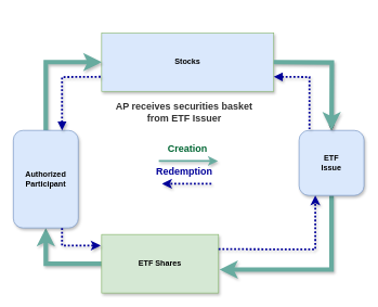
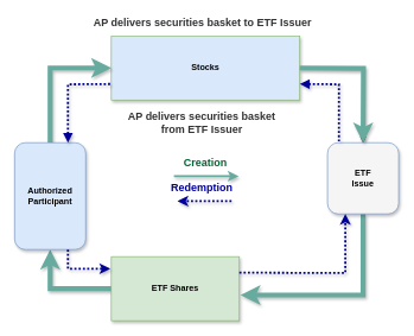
+ <mxCell id="20" value="&lt;font&gt;AP delivers securities basket to ETF Issuer&lt;/font&gt;" style="text;html=1;align=center;verticalAlign=middle;resizable=0;points=[];autosize=1;fontSize=15;fontColor=#333333;fontStyle=1;shadow=1;" parent="1" vertex="1"><mxGeometry x="124" y="20" width="320" height="20" as="geometry" /></mxCell>
- <mxCell id="19" value="&lt;font&gt;AP receives securities basket&amp;nbsp;&lt;br&gt;&amp;nbsp;from ETF Issuer&amp;nbsp;&amp;nbsp;&lt;/font&gt;" style="text;html=1;align=center;verticalAlign=middle;resizable=0;points=[];autosize=1;fontSize=15;fontColor=#333333;fontStyle=1;shadow=1;" parent="1" vertex="1"><mxGeometry x="152" y="152" width="265" height="40" as="geometry" /></mxCell>
+ <mxCell id="19" value="&lt;font&gt;AP delivers securities basket&amp;nbsp;&lt;br&gt;&amp;nbsp;from ETF Issuer&amp;nbsp;&amp;nbsp;&lt;/font&gt;" style="text;html=1;align=center;verticalAlign=middle;resizable=0;points=[];autosize=1;fontSize=15;fontColor=#333333;fontStyle=1;shadow=1;" parent="1" vertex="1"><mxGeometry x="152" y="152" width="265" height="40" as="geometry" /></mxCell>
- <mxCell id="9" value="&lt;b&gt;ETF&lt;br&gt;Issue&lt;/b&gt;" style="whiteSpace=wrap;html=1;aspect=fixed;rounded=1;fillColor=#dae8fc;strokeColor=#6c8ebf;shadow=1;" parent="1" vertex="1"><mxGeometry x="460" y="200" width="100" height="100" as="geometry" /></mxCell>
+ <mxCell id="9" value="&lt;b&gt;ETF&lt;br&gt;Issue&lt;/b&gt;" style="whiteSpace=wrap;html=1;aspect=fixed;rounded=1;fillColor=#f5f5f5;strokeColor=#6c8ebf;shadow=1;" parent="1" vertex="1"><mxGeometry x="460" y="200" width="100" height="100" as="geometry" /></mxCell>
